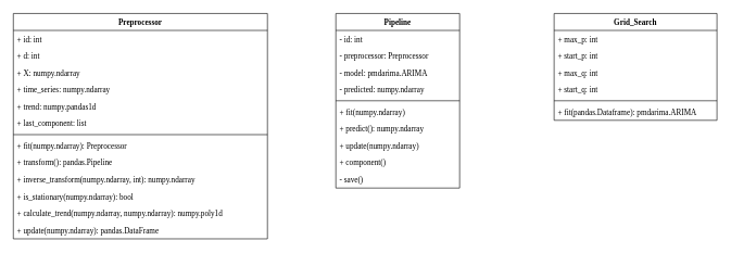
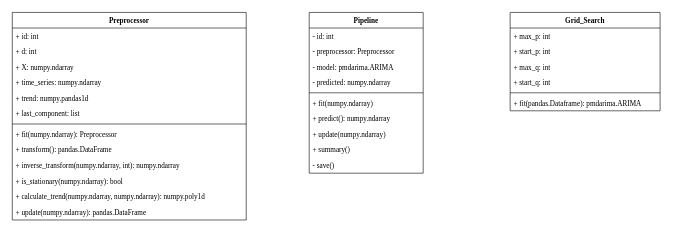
- <mxCell id="11" value="+ transform(): pandas.Pipeline" style="text;strokeColor=none;fillColor=none;align=left;verticalAlign=top;spacingLeft=4;spacingRight=4;overflow=hidden;rotatable=0;points=[[0,0.5],[1,0.5]];portConstraint=eastwest;fontFamily=Ubuntu Mono;" parent="2" vertex="1"><mxGeometry y="216" width="390" height="26" as="geometry" /></mxCell>
+ <mxCell id="11" value="+ transform(): pandas.DataFrame" style="text;strokeColor=none;fillColor=none;align=left;verticalAlign=top;spacingLeft=4;spacingRight=4;overflow=hidden;rotatable=0;points=[[0,0.5],[1,0.5]];portConstraint=eastwest;fontFamily=Ubuntu Mono;" parent="2" vertex="1"><mxGeometry y="216" width="390" height="26" as="geometry" /></mxCell>
- <mxCell id="32" value="+ component()" style="text;strokeColor=none;fillColor=none;align=left;verticalAlign=top;spacingLeft=4;spacingRight=4;overflow=hidden;rotatable=0;points=[[0,0.5],[1,0.5]];portConstraint=eastwest;fontFamily=Ubuntu Mono;" parent="23" vertex="1"><mxGeometry y="216" width="190" height="26" as="geometry" /></mxCell>
+ <mxCell id="32" value="+ summary()" style="text;strokeColor=none;fillColor=none;align=left;verticalAlign=top;spacingLeft=4;spacingRight=4;overflow=hidden;rotatable=0;points=[[0,0.5],[1,0.5]];portConstraint=eastwest;fontFamily=Ubuntu Mono;" parent="23" vertex="1"><mxGeometry y="216" width="190" height="26" as="geometry" /></mxCell>
